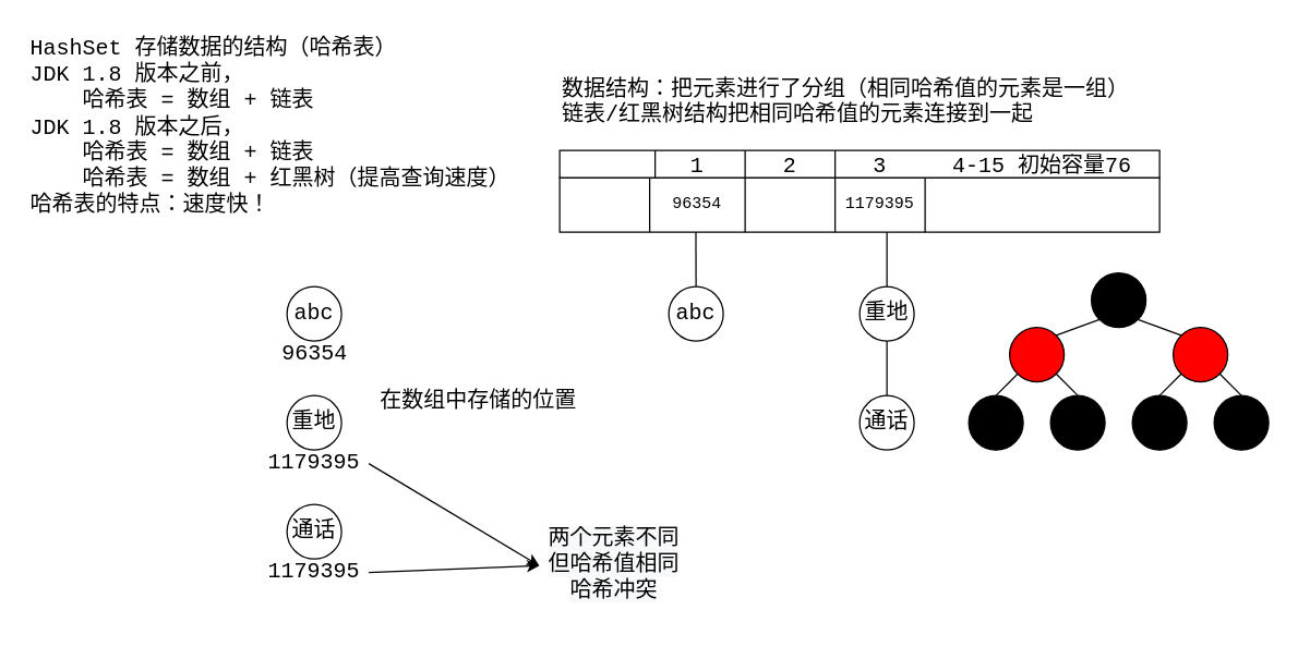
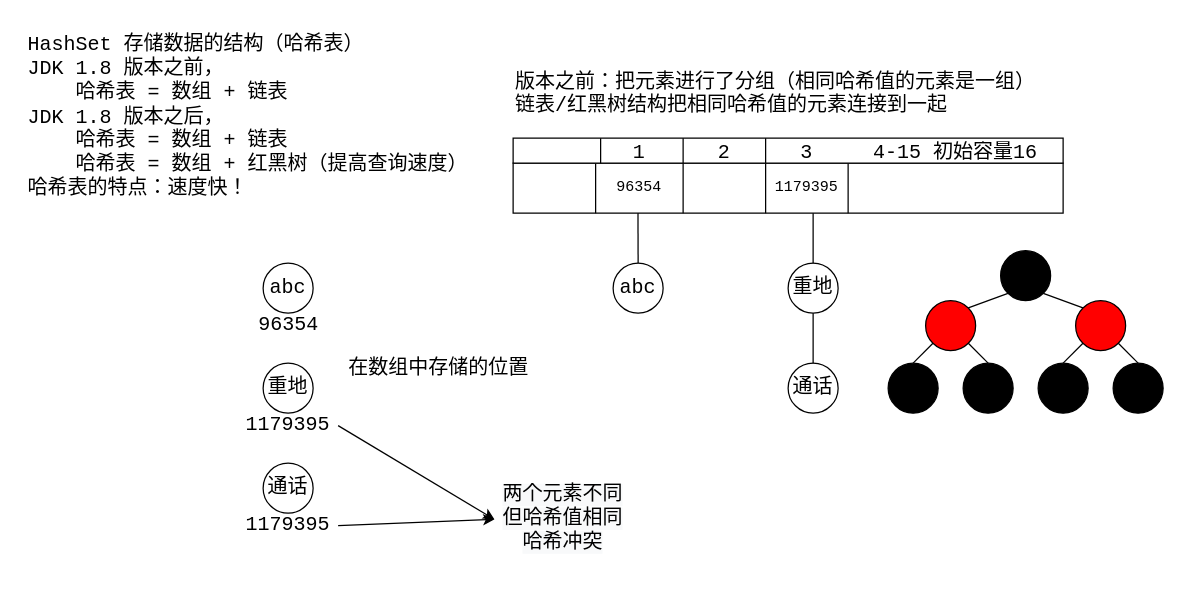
- <mxCell id="3" value="数据结构：把元素进行了分组（相同哈希值的元素是一组）&lt;br&gt;链表/红黑树结构把相同哈希值的元素连接到一起" style="text;html=1;align=left;verticalAlign=top;resizable=0;points=[];autosize=1;fontSize=16;fontFamily=Courier New;" vertex="1" parent="1"><mxGeometry x="410" y="50" width="430" height="40" as="geometry" /></mxCell>
+ <mxCell id="3" value="版本之前：把元素进行了分组（相同哈希值的元素是一组）&lt;br&gt;链表/红黑树结构把相同哈希值的元素连接到一起" style="text;html=1;align=left;verticalAlign=top;resizable=0;points=[];autosize=1;fontSize=16;fontFamily=Courier New;" vertex="1" parent="1"><mxGeometry x="410" y="50" width="430" height="40" as="geometry" /></mxCell>
- <mxCell id="19" value="&lt;span style=&quot;font-size: 16px;&quot;&gt;4-15 初始容量76&lt;/span&gt;" style="shape=partialRectangle;html=1;whiteSpace=wrap;connectable=0;overflow=hidden;fillColor=none;top=0;left=0;bottom=0;right=0;fontFamily=Courier New;fontSize=16;" vertex="1" parent="15"><mxGeometry x="268" width="172" height="20" as="geometry" /></mxCell>
+ <mxCell id="19" value="&lt;span style=&quot;font-size: 16px;&quot;&gt;4-15 初始容量16&lt;/span&gt;" style="shape=partialRectangle;html=1;whiteSpace=wrap;connectable=0;overflow=hidden;fillColor=none;top=0;left=0;bottom=0;right=0;fontFamily=Courier New;fontSize=16;" vertex="1" parent="15"><mxGeometry x="268" width="172" height="20" as="geometry" /></mxCell>
